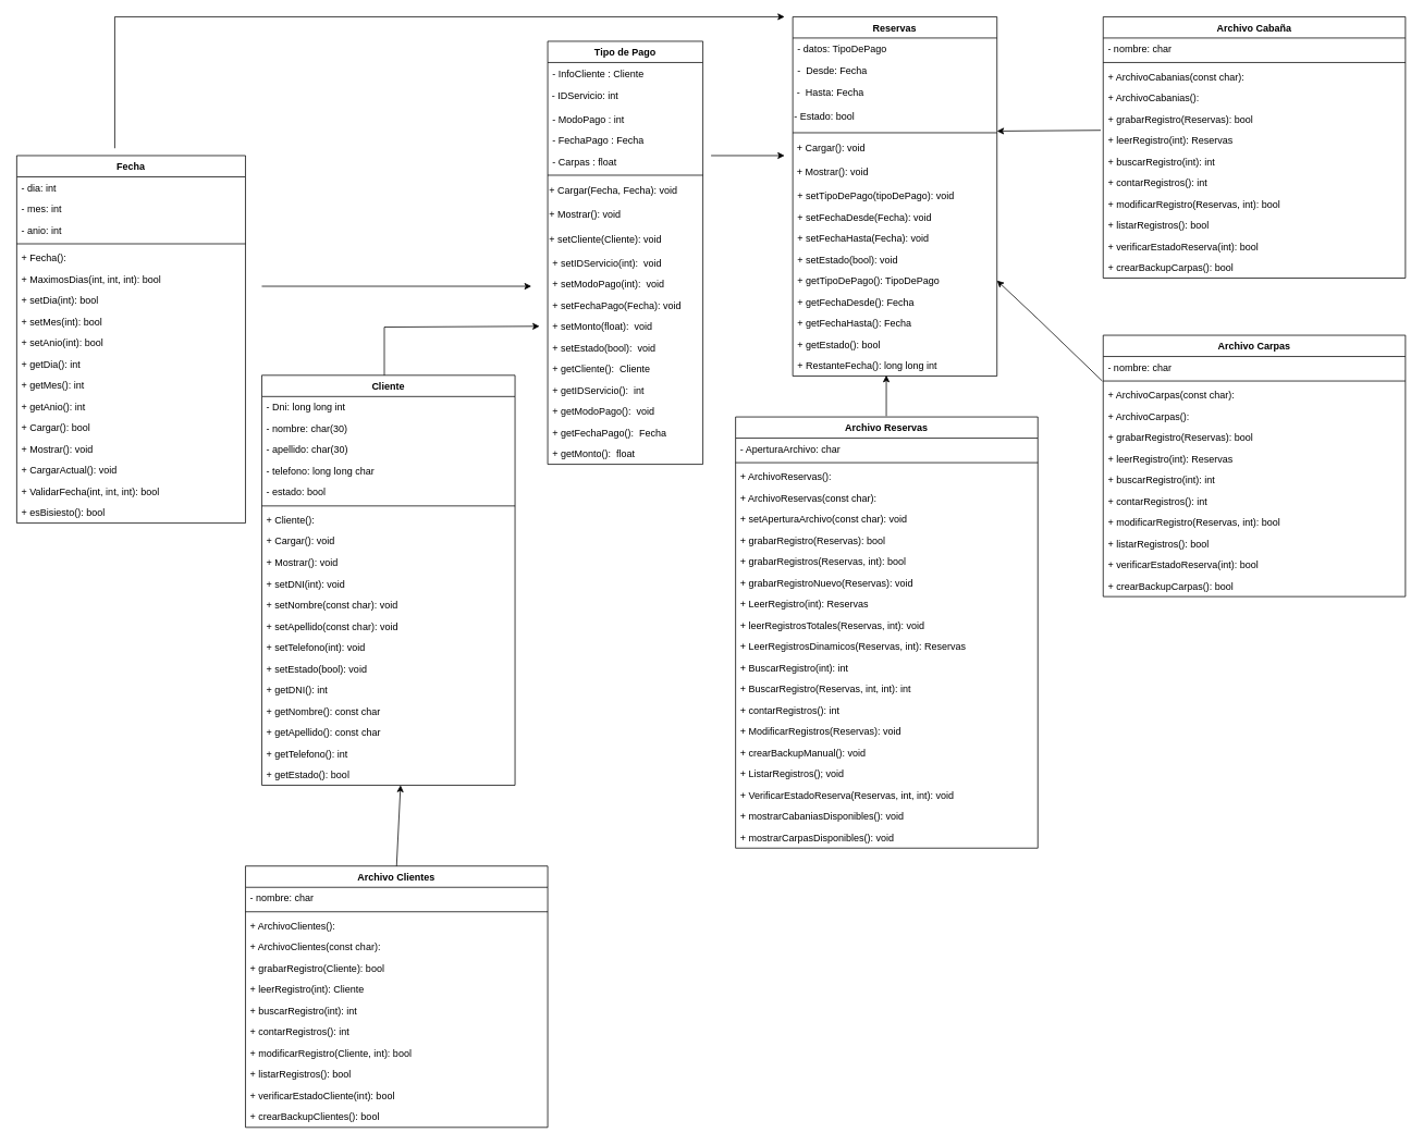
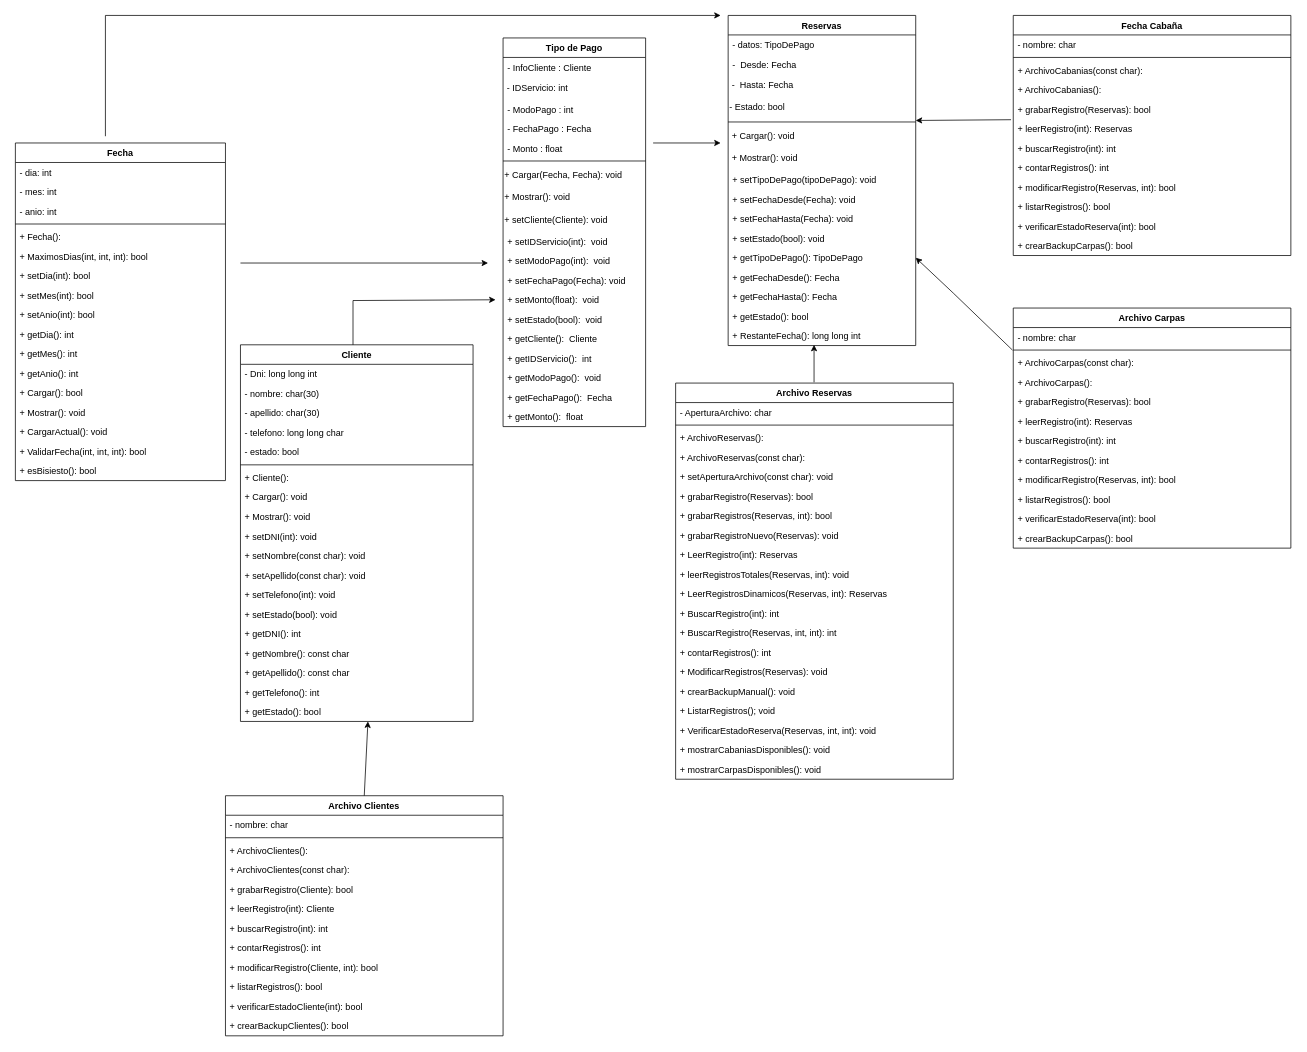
- <mxCell id="132" value="Archivo Cabaña&#10;" style="swimlane;fontStyle=1;align=center;verticalAlign=top;childLayout=stackLayout;horizontal=1;startSize=26;horizontalStack=0;resizeParent=1;resizeParentMax=0;resizeLast=0;collapsible=1;marginBottom=0;" vertex="1" parent="1"><mxGeometry x="1350" y="20" width="370" height="320" as="geometry" /></mxCell>
+ <mxCell id="132" value="Fecha Cabaña&#10;" style="swimlane;fontStyle=1;align=center;verticalAlign=top;childLayout=stackLayout;horizontal=1;startSize=26;horizontalStack=0;resizeParent=1;resizeParentMax=0;resizeLast=0;collapsible=1;marginBottom=0;" vertex="1" parent="1"><mxGeometry x="1350" y="20" width="370" height="320" as="geometry" /></mxCell>
- <mxCell id="62" value="- Carpas : float" style="text;strokeColor=none;fillColor=none;align=left;verticalAlign=top;spacingLeft=4;spacingRight=4;overflow=hidden;rotatable=0;points=[[0,0.5],[1,0.5]];portConstraint=eastwest;" parent="57" vertex="1"><mxGeometry y="134" width="190" height="26" as="geometry" /></mxCell>
+ <mxCell id="62" value="- Monto : float" style="text;strokeColor=none;fillColor=none;align=left;verticalAlign=top;spacingLeft=4;spacingRight=4;overflow=hidden;rotatable=0;points=[[0,0.5],[1,0.5]];portConstraint=eastwest;" parent="57" vertex="1"><mxGeometry y="134" width="190" height="26" as="geometry" /></mxCell>
